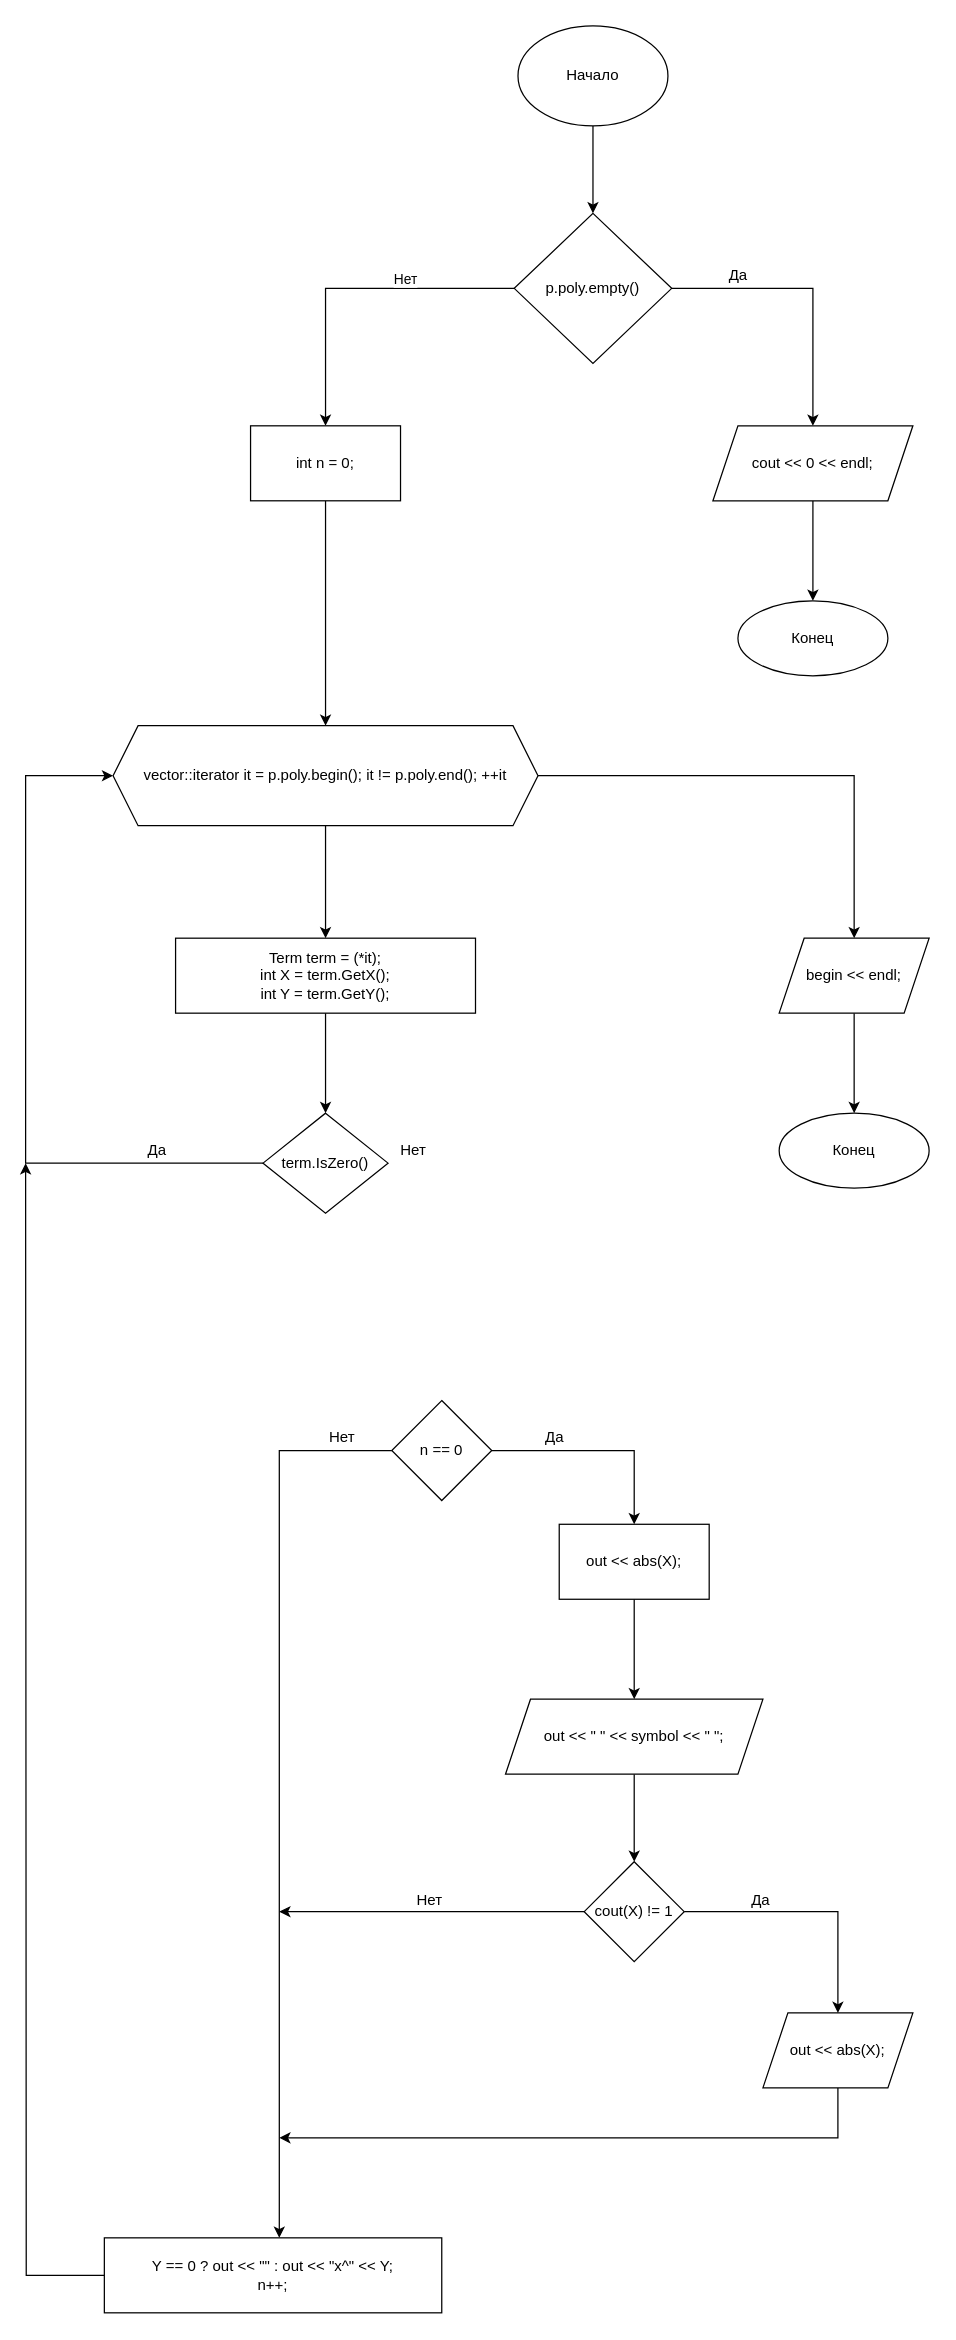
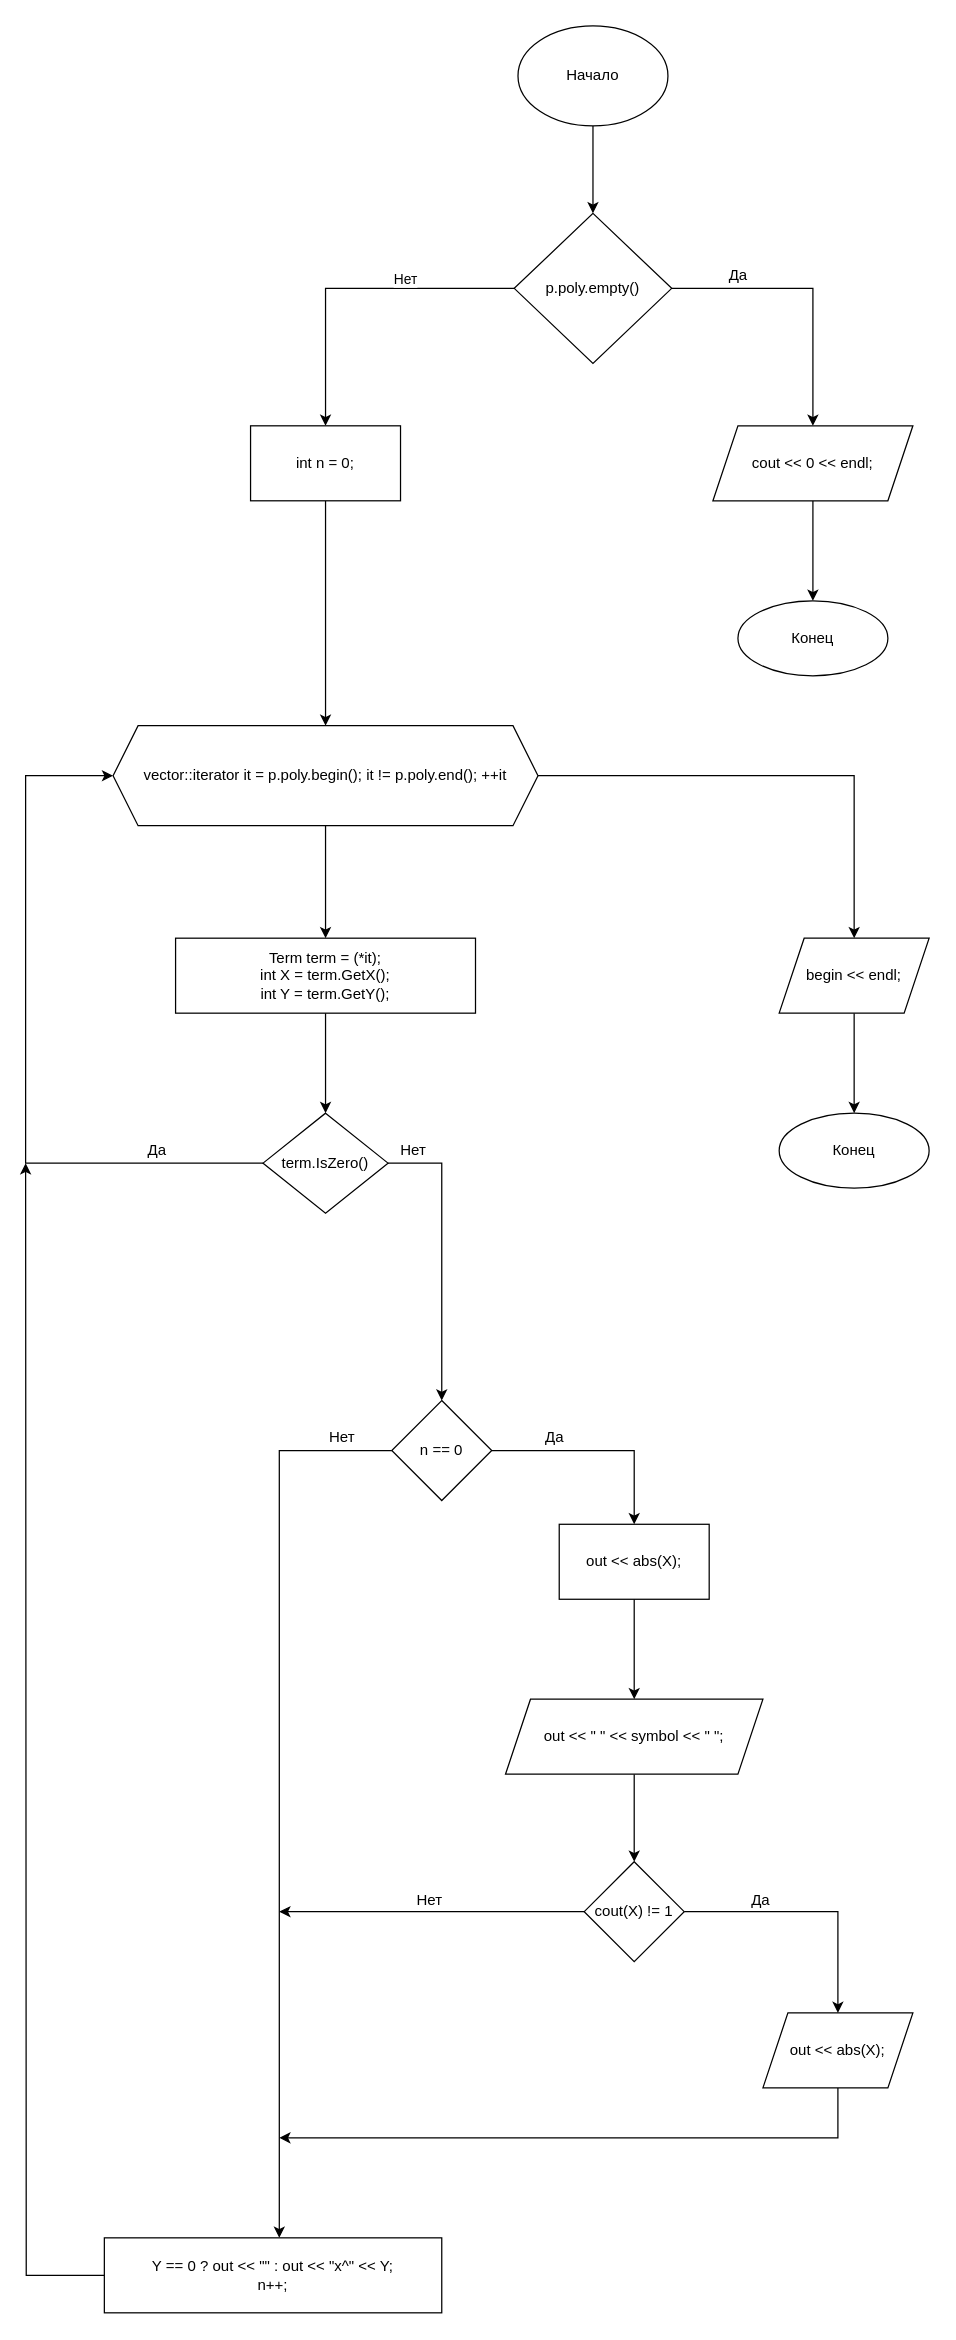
+ <mxCell id="19" value="" style="edgeStyle=orthogonalEdgeStyle;rounded=0;orthogonalLoop=1;jettySize=auto;html=1;entryX=0.5;entryY=0;entryDx=0;entryDy=0;" edge="1" parent="1" source="20" target="23"><mxGeometry relative="1" as="geometry"><Array as="points"><mxPoint x="353" y="930" /></Array></mxGeometry></mxCell>
